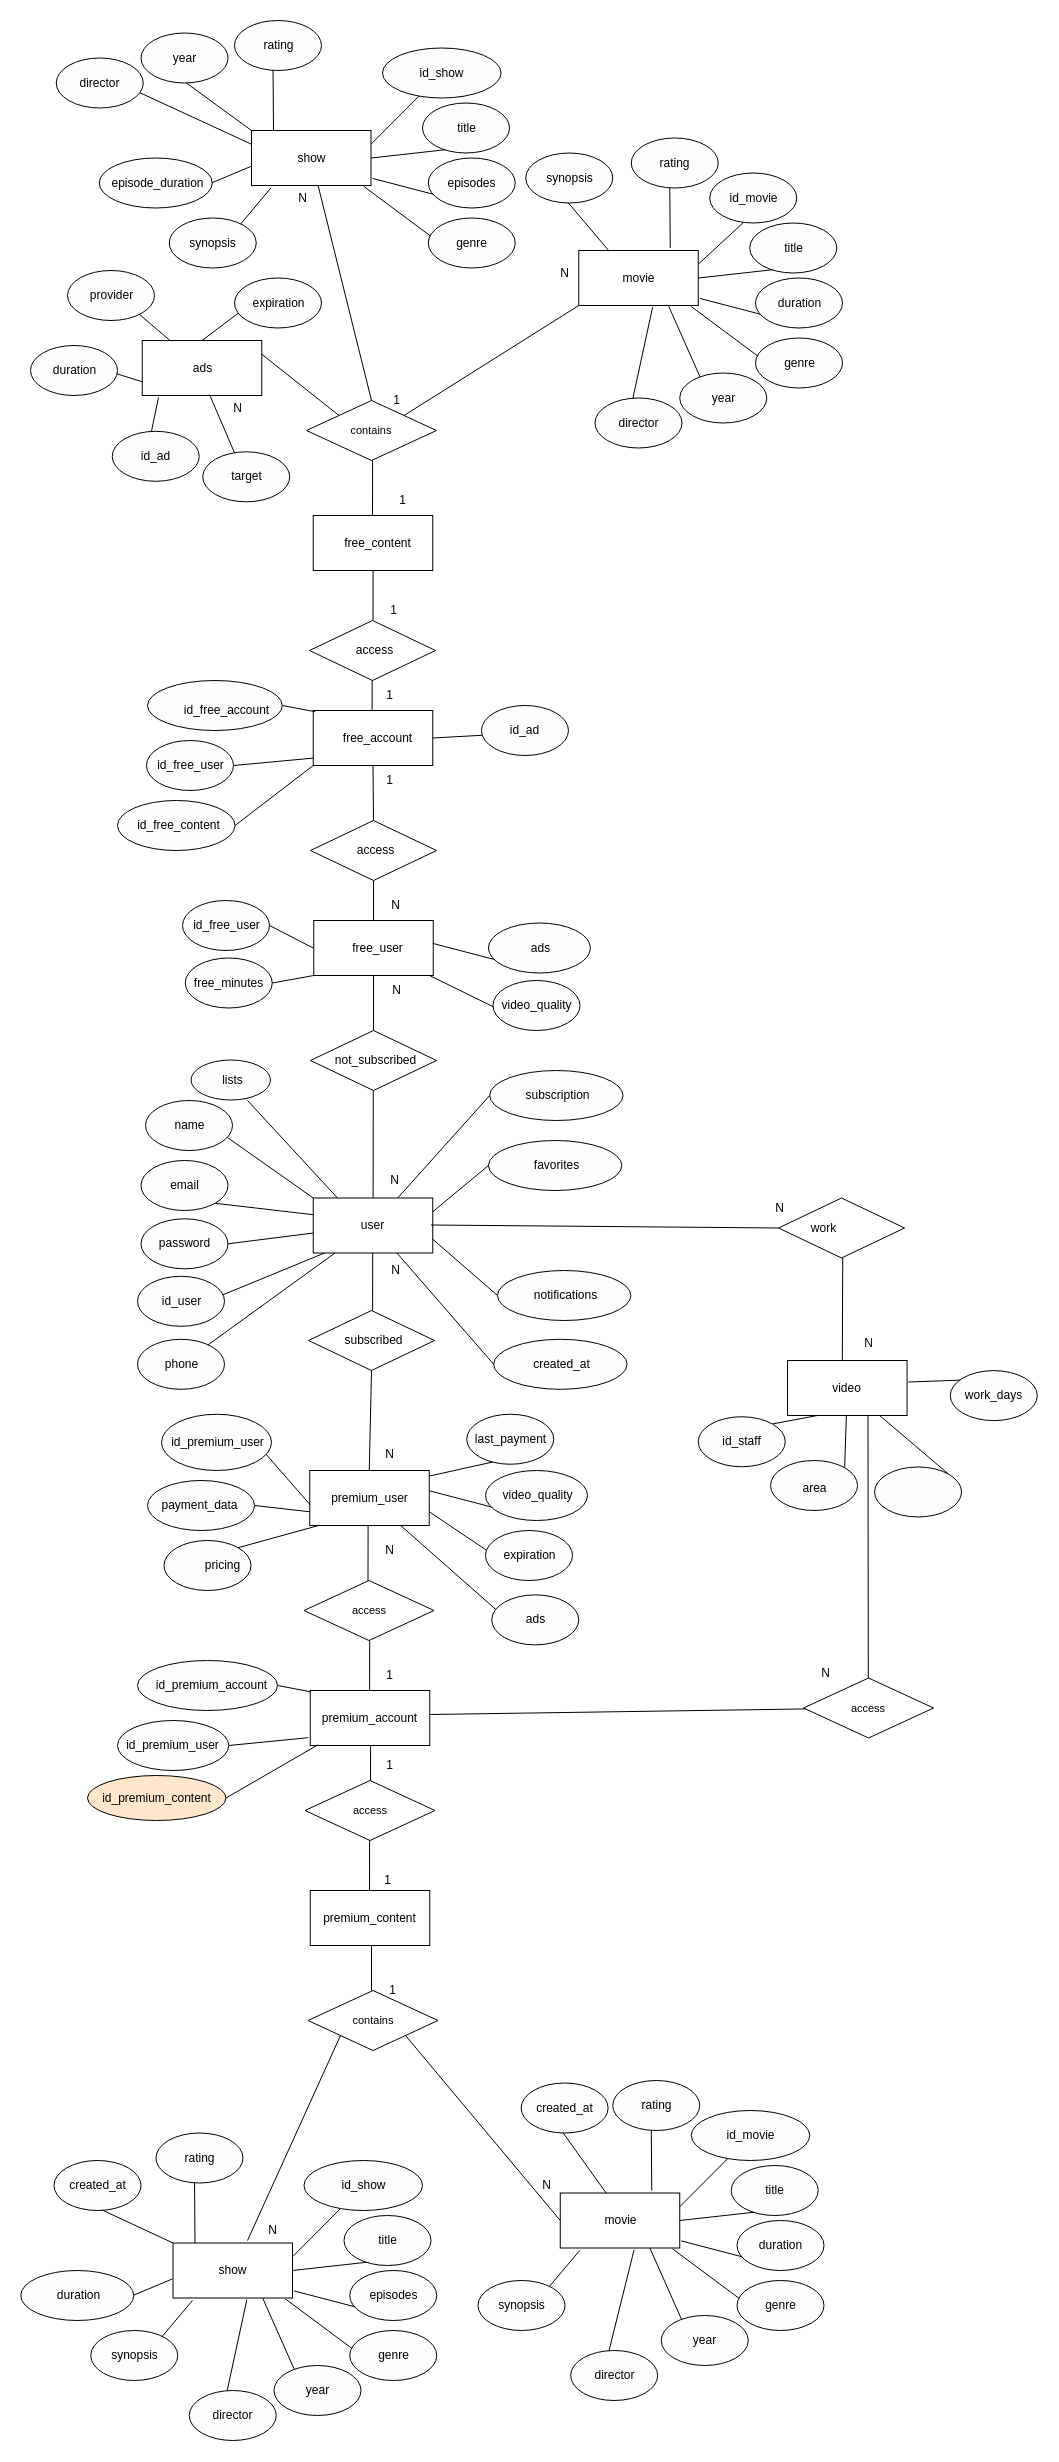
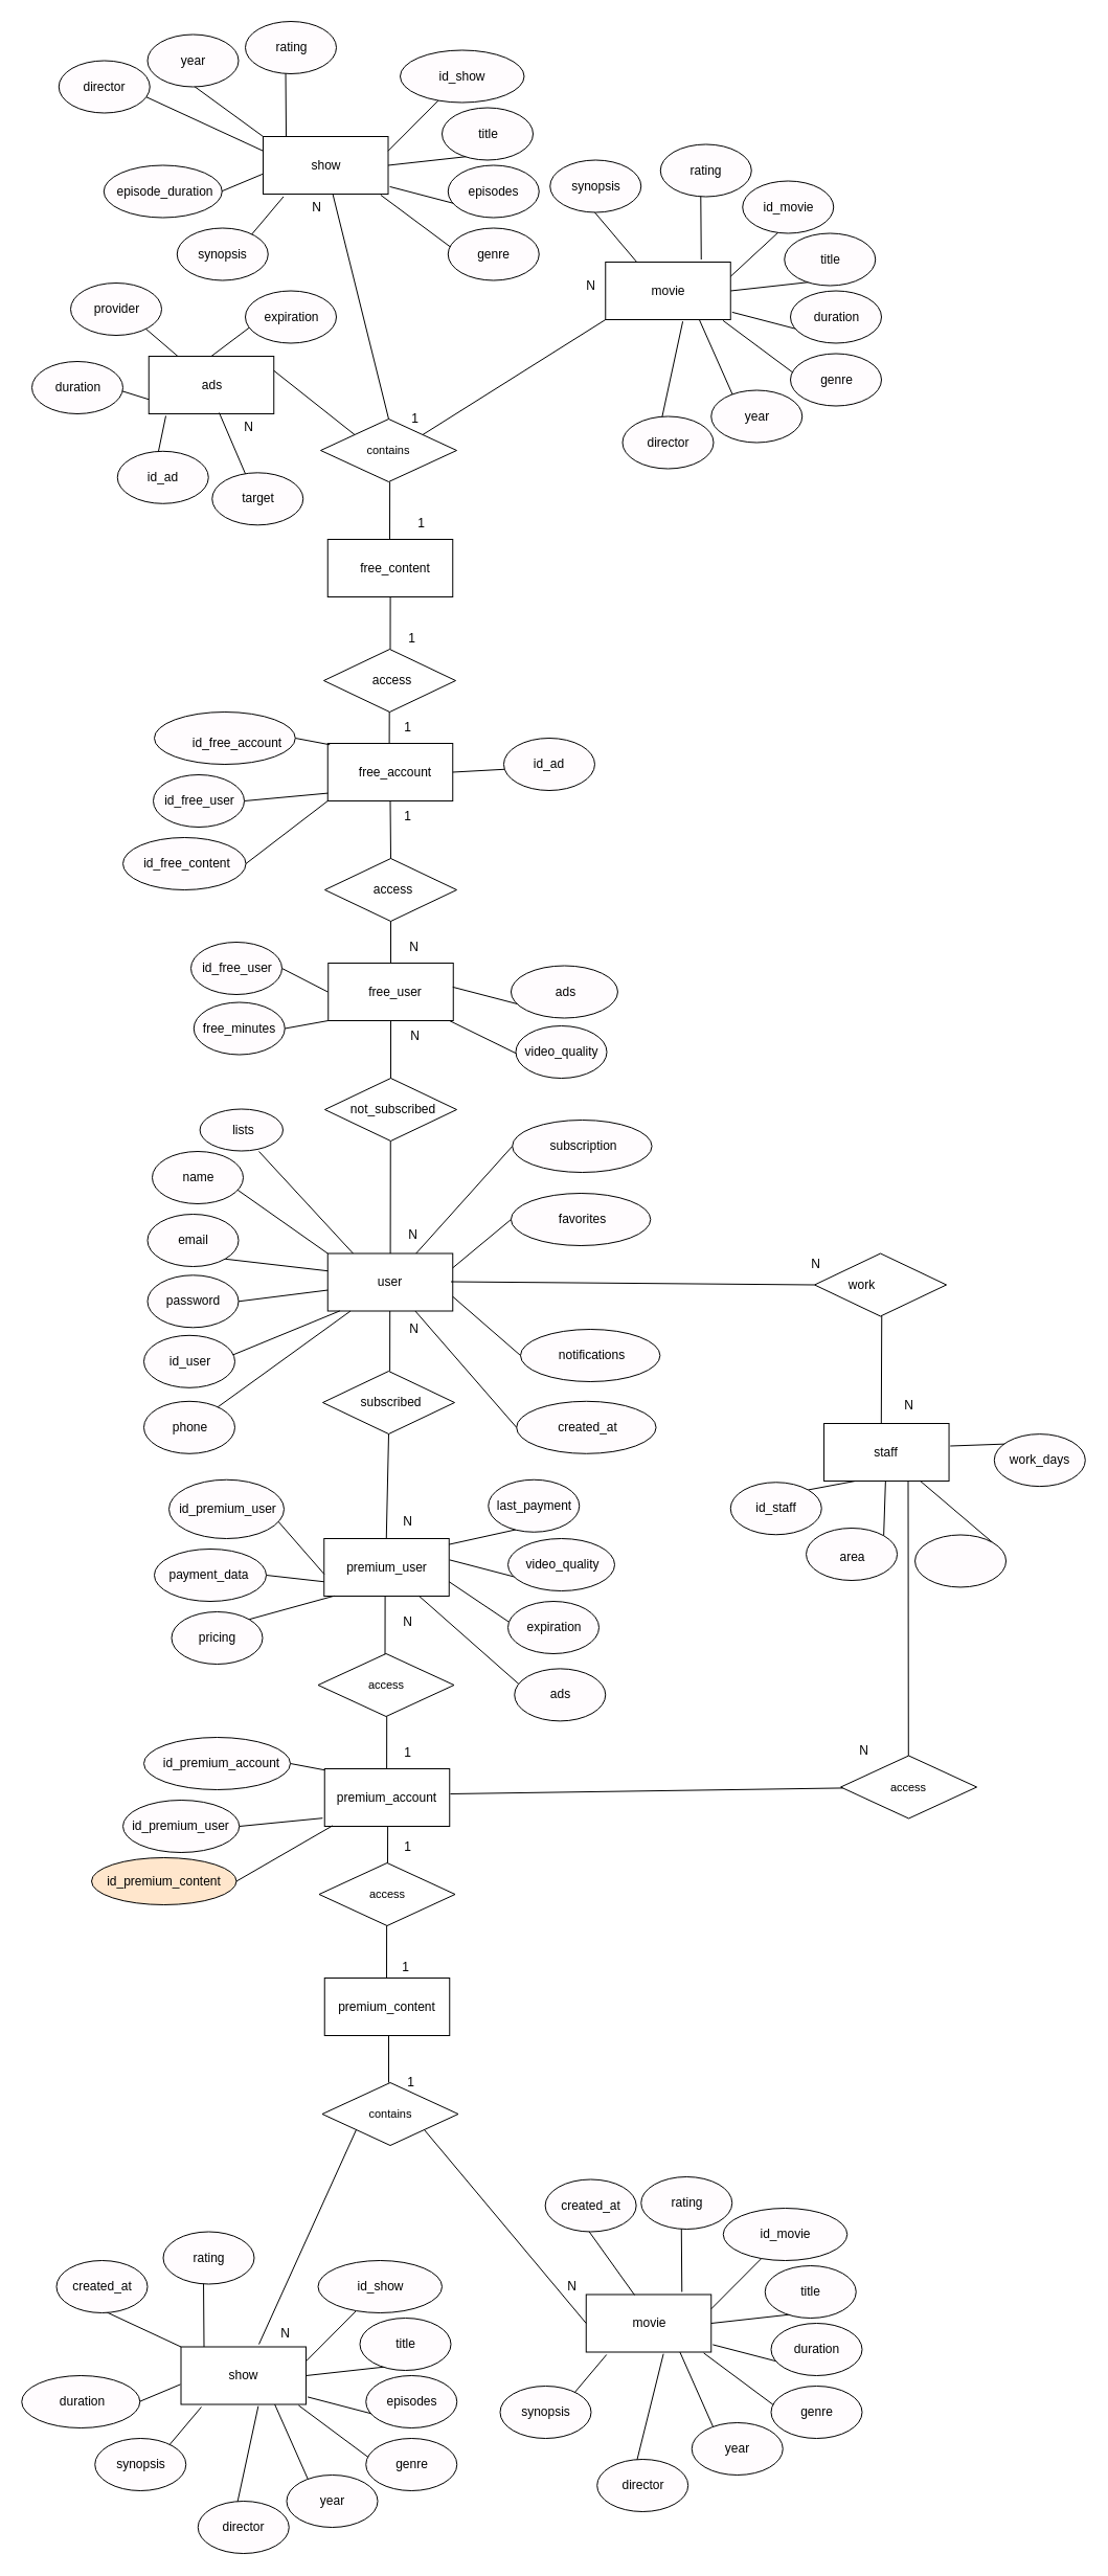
- <mxCell id="288" value="video" style="text;html=1;resizable=0;autosize=1;align=center;verticalAlign=middle;points=[];fillColor=none;strokeColor=none;rounded=0;" vertex="1" parent="1"><mxGeometry x="826.3" y="1377.5" width="40" height="20" as="geometry" /></mxCell>
+ <mxCell id="288" value="staff" style="text;html=1;resizable=0;autosize=1;align=center;verticalAlign=middle;points=[];fillColor=none;strokeColor=none;rounded=0;" vertex="1" parent="1"><mxGeometry x="826.3" y="1377.5" width="40" height="20" as="geometry" /></mxCell>
- <mxCell id="38" value="pricing" style="text;html=1;resizable=0;autosize=1;align=center;verticalAlign=middle;points=[];fillColor=none;strokeColor=none;rounded=0;" vertex="1" parent="1"><mxGeometry x="197" y="1555" width="50" height="20" as="geometry" /></mxCell>
+ <mxCell id="38" value="pricing" style="text;html=1;resizable=0;autosize=1;align=center;verticalAlign=middle;points=[];fillColor=none;strokeColor=none;rounded=0;" vertex="1" parent="1"><mxGeometry x="182" y="1555" width="50" height="20" as="geometry" /></mxCell>
